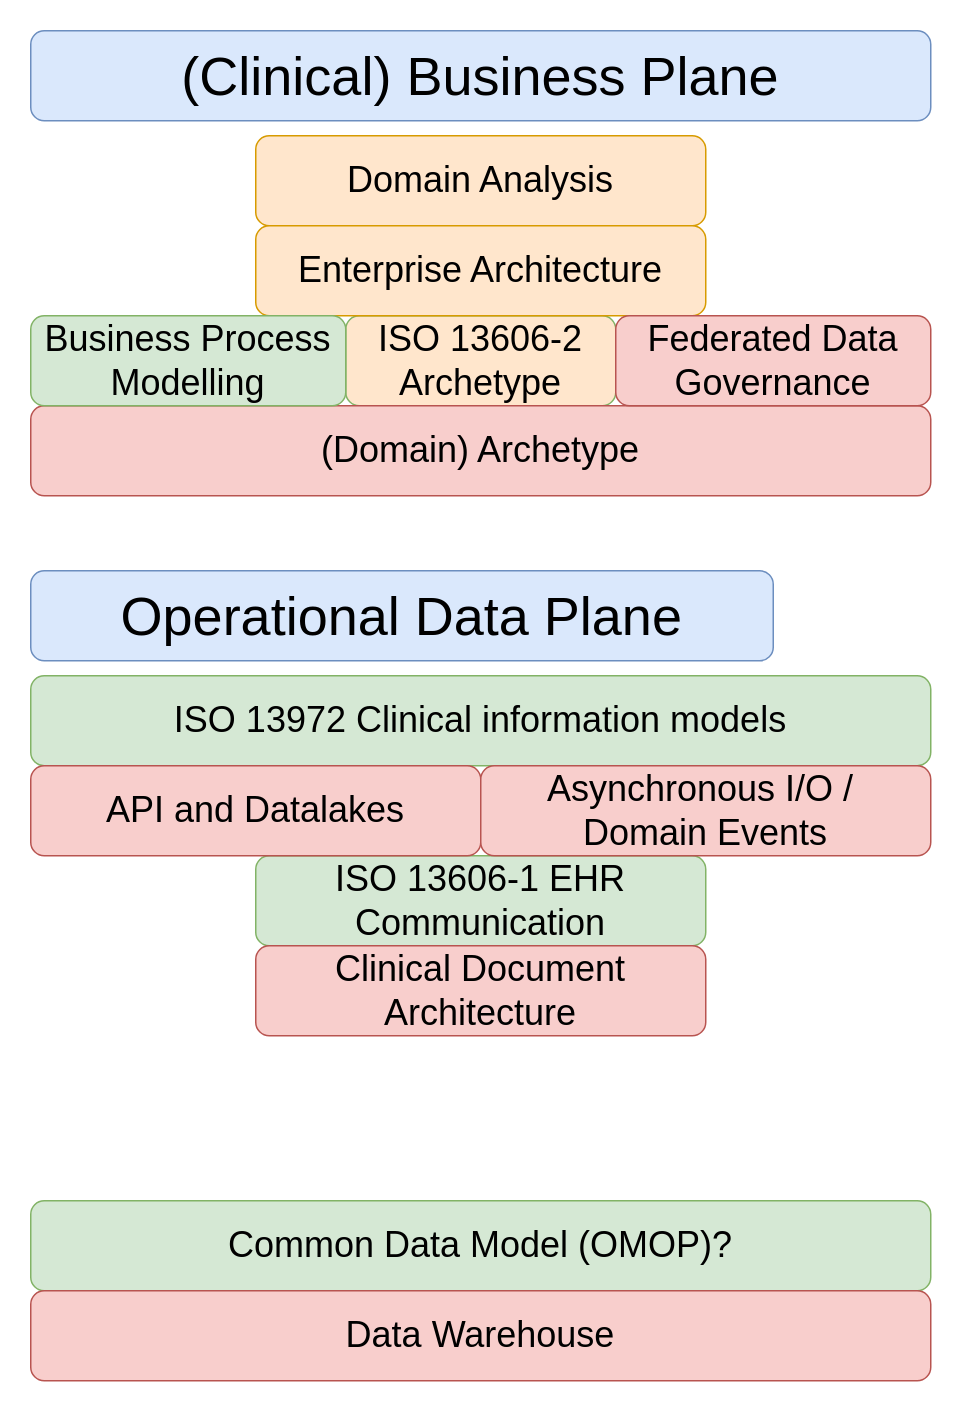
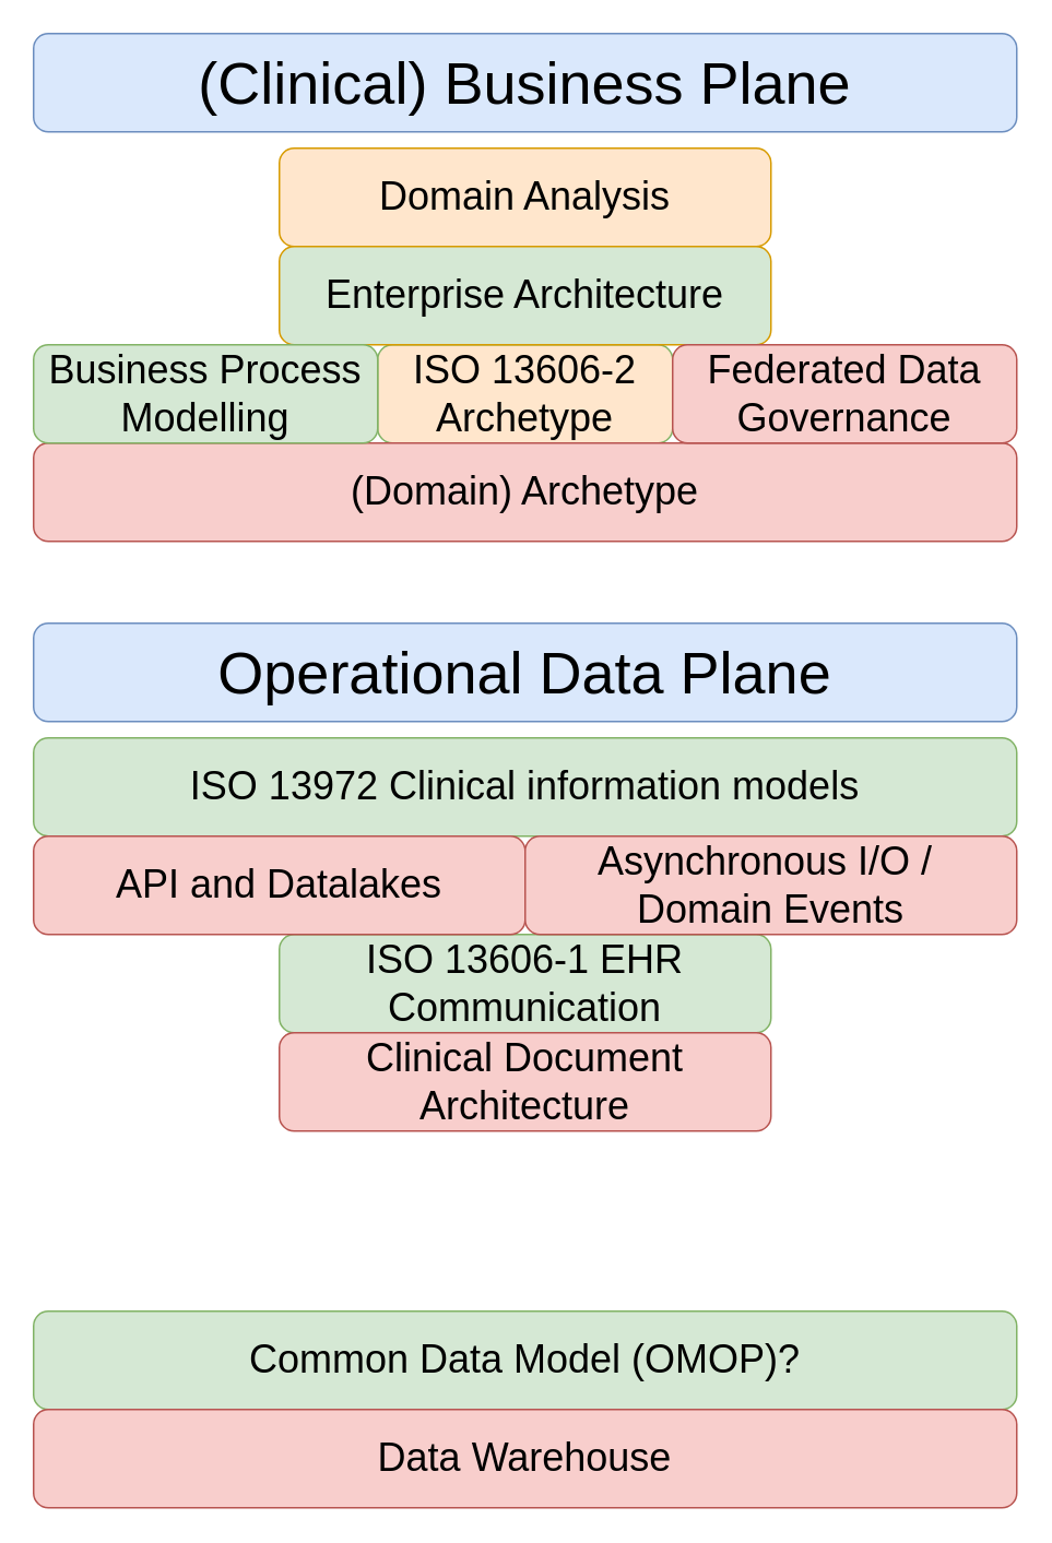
- <mxCell id="14" value="&lt;font style=&quot;font-size: 24px;&quot;&gt;Enterprise Architecture&lt;/font&gt;" style="rounded=1;whiteSpace=wrap;html=1;fillColor=#ffe6cc;strokeColor=#d79b00;" vertex="1" parent="1"><mxGeometry x="170" y="150" width="300" height="60" as="geometry" /></mxCell>
+ <mxCell id="14" value="&lt;font style=&quot;font-size: 24px;&quot;&gt;Enterprise Architecture&lt;/font&gt;" style="rounded=1;whiteSpace=wrap;html=1;fillColor=#d5e8d4;strokeColor=#d79b00;" vertex="1" parent="1"><mxGeometry x="170" y="150" width="300" height="60" as="geometry" /></mxCell>
- <mxCell id="3" value="&lt;font style=&quot;font-size: 36px;&quot;&gt;Operational Data Plane&lt;/font&gt;" style="rounded=1;whiteSpace=wrap;html=1;fillColor=#dae8fc;strokeColor=#6c8ebf;" vertex="1" parent="1"><mxGeometry x="20" y="380" width="495" height="60" as="geometry" /></mxCell>
+ <mxCell id="3" value="&lt;font style=&quot;font-size: 36px;&quot;&gt;Operational Data Plane&lt;/font&gt;" style="rounded=1;whiteSpace=wrap;html=1;fillColor=#dae8fc;strokeColor=#6c8ebf;" vertex="1" parent="1"><mxGeometry x="20" y="380" width="600" height="60" as="geometry" /></mxCell>
